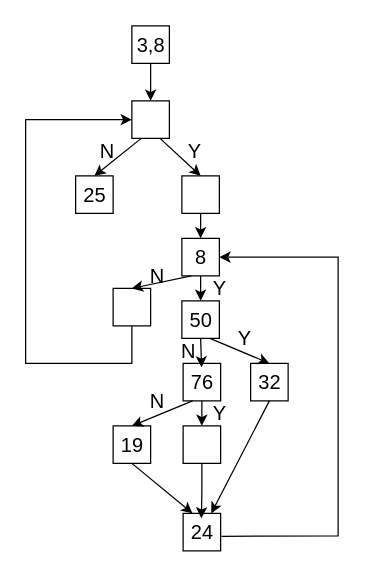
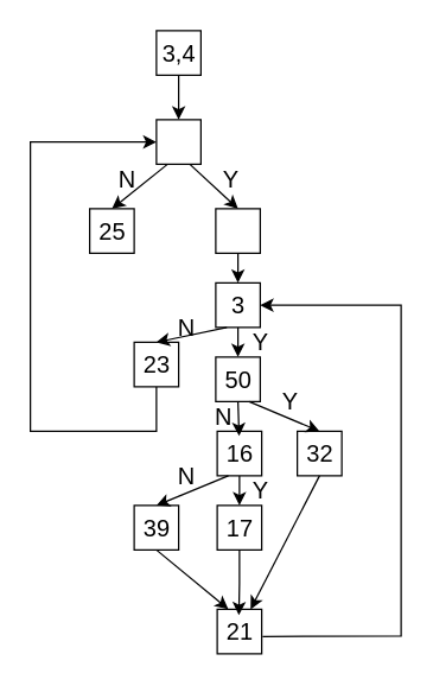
- <mxCell id="4" value="&lt;font style=&quot;font-size: 16px&quot;&gt;3,8&lt;/font&gt;" style="text;html=1;align=center;verticalAlign=middle;resizable=0;points=[];autosize=1;" vertex="1" parent="2"><mxGeometry x="-5" y="5" width="40" height="20" as="geometry" /></mxCell>
+ <mxCell id="4" value="&lt;font style=&quot;font-size: 16px&quot;&gt;3,4&lt;/font&gt;" style="text;html=1;align=center;verticalAlign=middle;resizable=0;points=[];autosize=1;" vertex="1" parent="2"><mxGeometry x="-5" y="5" width="40" height="20" as="geometry" /></mxCell>
- <mxCell id="19" value="&lt;font style=&quot;font-size: 16px&quot;&gt;8&lt;/font&gt;" style="text;html=1;align=center;verticalAlign=middle;resizable=0;points=[];autosize=1;" vertex="1" parent="17"><mxGeometry x="5" y="5" width="20" height="20" as="geometry" /></mxCell>
+ <mxCell id="19" value="&lt;font style=&quot;font-size: 16px&quot;&gt;3&lt;/font&gt;" style="text;html=1;align=center;verticalAlign=middle;resizable=0;points=[];autosize=1;" vertex="1" parent="17"><mxGeometry x="5" y="5" width="20" height="20" as="geometry" /></mxCell>
+ <mxCell id="23" value="&lt;font style=&quot;font-size: 16px&quot;&gt;23&lt;/font&gt;" style="text;html=1;align=center;verticalAlign=middle;resizable=0;points=[];autosize=1;" vertex="1" parent="21"><mxGeometry y="5" width="30" height="20" as="geometry" /></mxCell>
- <mxCell id="33" value="&lt;font style=&quot;font-size: 16px&quot;&gt;76&lt;/font&gt;" style="text;html=1;align=center;verticalAlign=middle;resizable=0;points=[];autosize=1;" vertex="1" parent="31"><mxGeometry y="5" width="30" height="20" as="geometry" /></mxCell>
+ <mxCell id="33" value="&lt;font style=&quot;font-size: 16px&quot;&gt;16&lt;/font&gt;" style="text;html=1;align=center;verticalAlign=middle;resizable=0;points=[];autosize=1;" vertex="1" parent="31"><mxGeometry y="5" width="30" height="20" as="geometry" /></mxCell>
- <mxCell id="43" value="&lt;font style=&quot;font-size: 16px&quot;&gt;19&lt;/font&gt;" style="text;html=1;align=center;verticalAlign=middle;resizable=0;points=[];autosize=1;" vertex="1" parent="41"><mxGeometry y="5" width="30" height="20" as="geometry" /></mxCell>
+ <mxCell id="43" value="&lt;font style=&quot;font-size: 16px&quot;&gt;39&lt;/font&gt;" style="text;html=1;align=center;verticalAlign=middle;resizable=0;points=[];autosize=1;" vertex="1" parent="41"><mxGeometry y="5" width="30" height="20" as="geometry" /></mxCell>
+ <mxCell id="46" value="&lt;font style=&quot;font-size: 16px&quot;&gt;17&lt;/font&gt;" style="text;html=1;align=center;verticalAlign=middle;resizable=0;points=[];autosize=1;" vertex="1" parent="44"><mxGeometry y="5" width="30" height="20" as="geometry" /></mxCell>
- <mxCell id="53" value="&lt;font style=&quot;font-size: 16px&quot;&gt;24&lt;/font&gt;" style="text;html=1;align=center;verticalAlign=middle;resizable=0;points=[];autosize=1;" vertex="1" parent="51"><mxGeometry y="5" width="30" height="20" as="geometry" /></mxCell>
+ <mxCell id="53" value="&lt;font style=&quot;font-size: 16px&quot;&gt;21&lt;/font&gt;" style="text;html=1;align=center;verticalAlign=middle;resizable=0;points=[];autosize=1;" vertex="1" parent="51"><mxGeometry y="5" width="30" height="20" as="geometry" /></mxCell>
